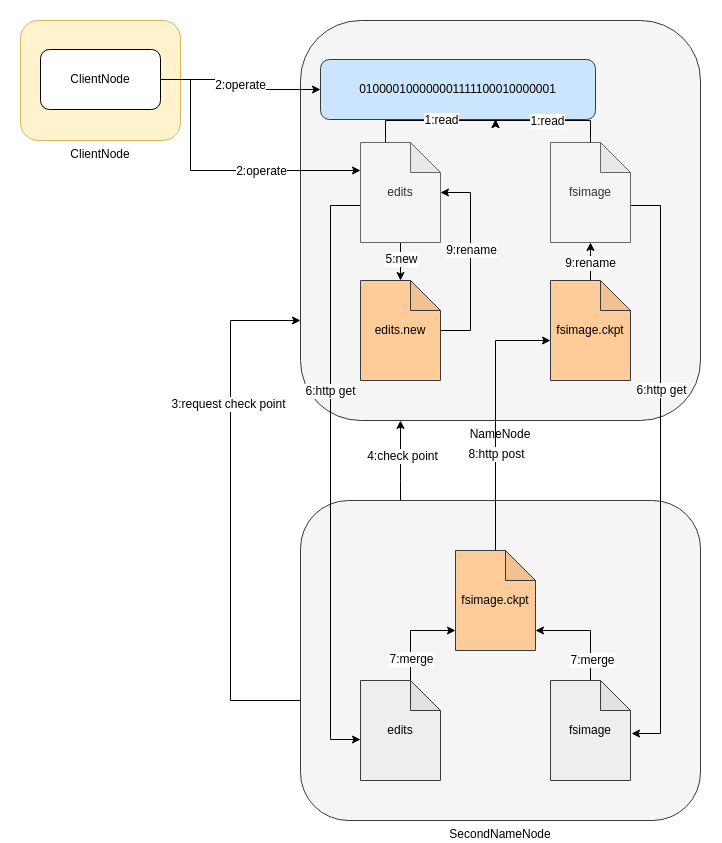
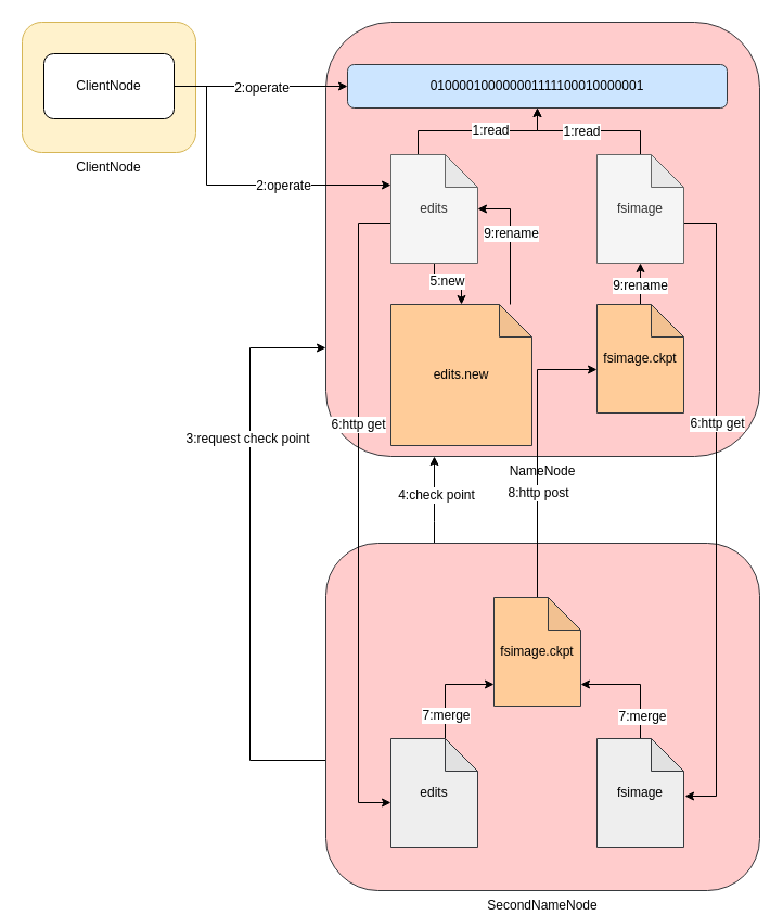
- <mxCell id="14" value="010000100000001111100010000001" style="rounded=1;whiteSpace=wrap;html=1;fillColor=#cce5ff;strokeColor=#36393d;" parent="1" vertex="1"><mxGeometry x="320" y="59" width="275" height="60" as="geometry" /></mxCell>
+ <mxCell id="14" value="010000100000001111100010000001" style="rounded=1;whiteSpace=wrap;html=1;fillColor=#cce5ff;strokeColor=#36393d;" parent="1" vertex="1"><mxGeometry x="320" y="59" width="350" height="40" as="geometry" /></mxCell>
- <mxCell id="3" value="NameNode" style="rounded=1;whiteSpace=wrap;html=1;labelPosition=center;verticalLabelPosition=bottom;align=center;verticalAlign=top;fillColor=#f5f5f5;strokeColor=#36393d;" parent="1" vertex="1"><mxGeometry x="300" y="20" width="400" height="400" as="geometry" /></mxCell>
+ <mxCell id="3" value="NameNode" style="rounded=1;whiteSpace=wrap;html=1;labelPosition=center;verticalLabelPosition=bottom;align=center;verticalAlign=top;fillColor=#ffcccc;strokeColor=#36393d;" parent="1" vertex="1"><mxGeometry x="300" y="20" width="400" height="400" as="geometry" /></mxCell>
- <mxCell id="29" value="edits.new" style="shape=note;whiteSpace=wrap;html=1;backgroundOutline=1;darkOpacity=0.05;fillColor=#ffcc99;strokeColor=#36393d;" parent="1" vertex="1"><mxGeometry x="360" y="280" width="80" height="100" as="geometry" /></mxCell>
+ <mxCell id="29" value="edits.new" style="shape=note;whiteSpace=wrap;html=1;backgroundOutline=1;darkOpacity=0.05;fillColor=#ffcc99;strokeColor=#36393d;" parent="1" vertex="1"><mxGeometry x="360" y="280" width="130" height="130" as="geometry" /></mxCell>
- <mxCell id="8" value="SecondNameNode" style="rounded=1;whiteSpace=wrap;html=1;labelPosition=center;verticalLabelPosition=bottom;align=center;verticalAlign=top;fillColor=#f5f5f5;strokeColor=#36393d;" parent="1" vertex="1"><mxGeometry x="300" y="500" width="400" height="320" as="geometry" /></mxCell>
+ <mxCell id="8" value="SecondNameNode" style="rounded=1;whiteSpace=wrap;html=1;labelPosition=center;verticalLabelPosition=bottom;align=center;verticalAlign=top;fillColor=#ffcccc;strokeColor=#36393d;" parent="1" vertex="1"><mxGeometry x="300" y="500" width="400" height="320" as="geometry" /></mxCell>
